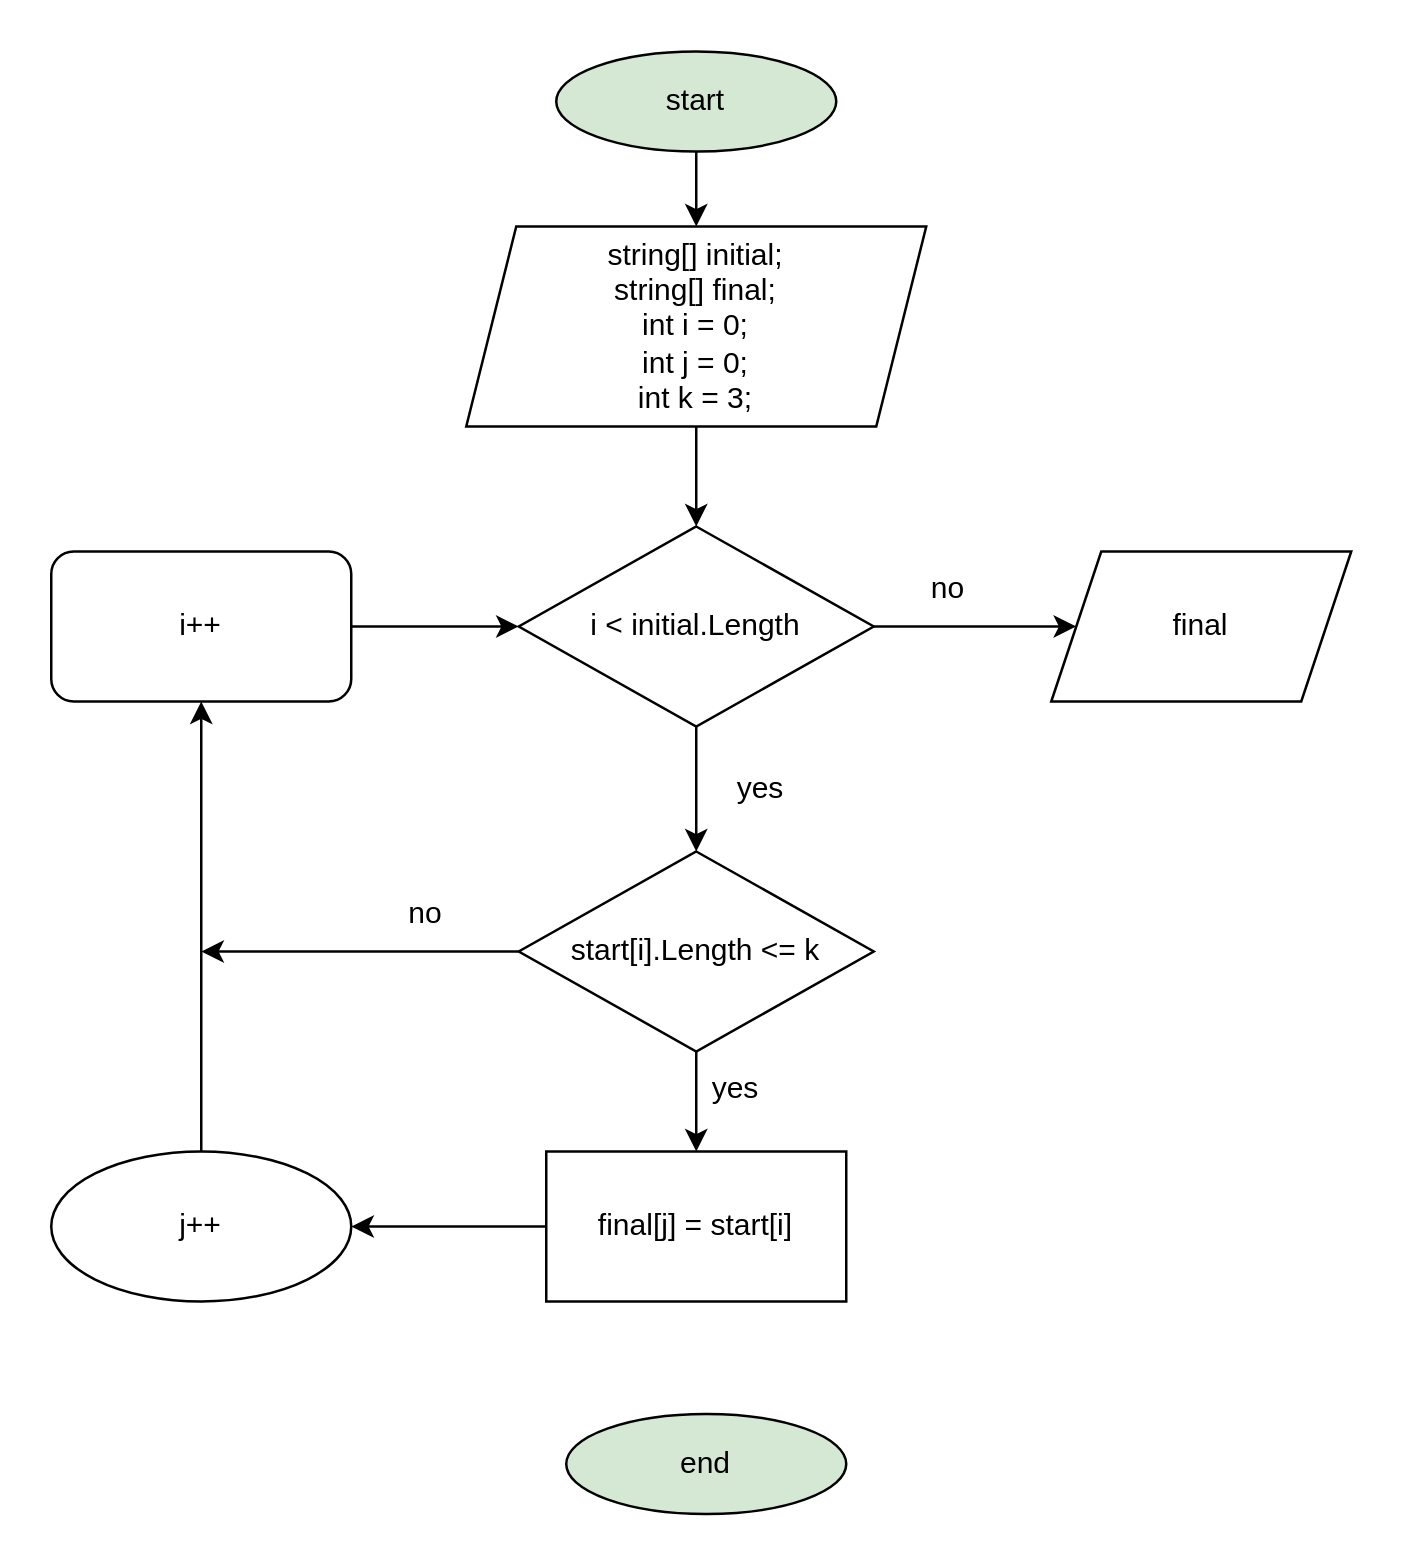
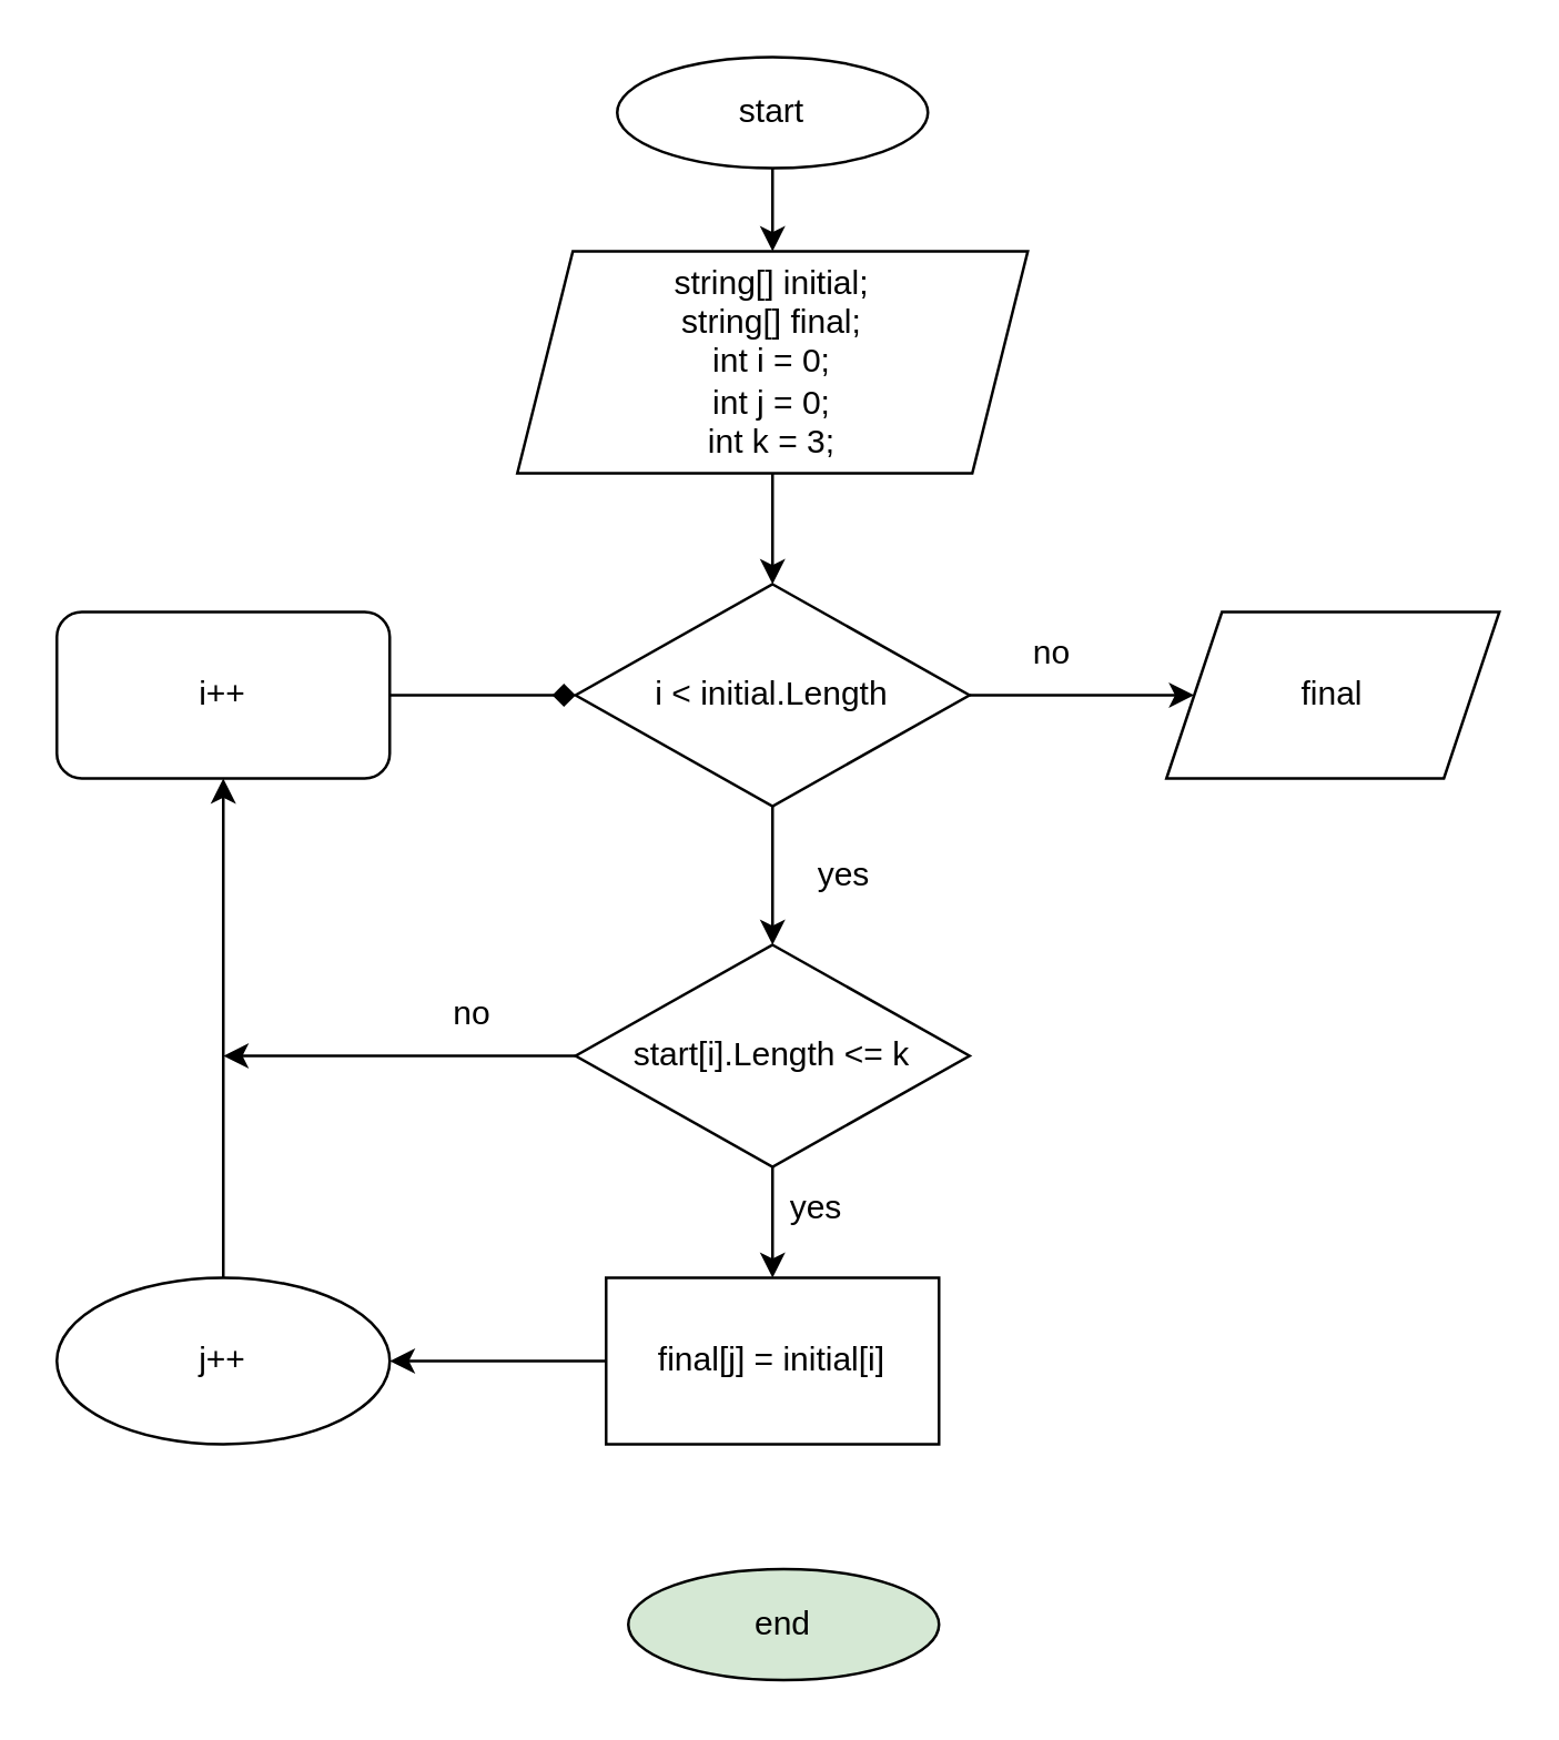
- <mxCell id="3" value="start" style="ellipse;whiteSpace=wrap;html=1;fillColor=#d5e8d4;" vertex="1" parent="1"><mxGeometry x="222" y="20" width="112" height="40" as="geometry" /></mxCell>
+ <mxCell id="3" value="start" style="ellipse;whiteSpace=wrap;html=1;" vertex="1" parent="1"><mxGeometry x="222" y="20" width="112" height="40" as="geometry" /></mxCell>
- <mxCell id="16" value="" style="edgeStyle=orthogonalEdgeStyle;rounded=0;orthogonalLoop=1;jettySize=auto;html=1;" edge="1" parent="1" source="17" target="8"><mxGeometry relative="1" as="geometry" /></mxCell>
+ <mxCell id="16" value="" style="edgeStyle=orthogonalEdgeStyle;rounded=0;orthogonalLoop=1;jettySize=auto;html=1;endArrow=diamond;" edge="1" parent="1" source="17" target="8"><mxGeometry relative="1" as="geometry" /></mxCell>
- <mxCell id="13" value="final[j] = start[i]" style="rounded=0;whiteSpace=wrap;html=1;" vertex="1" parent="1"><mxGeometry x="218" y="460" width="120" height="60" as="geometry" /></mxCell>
+ <mxCell id="13" value="final[j] = initial[i]" style="rounded=0;whiteSpace=wrap;html=1;" vertex="1" parent="1"><mxGeometry x="218" y="460" width="120" height="60" as="geometry" /></mxCell>
